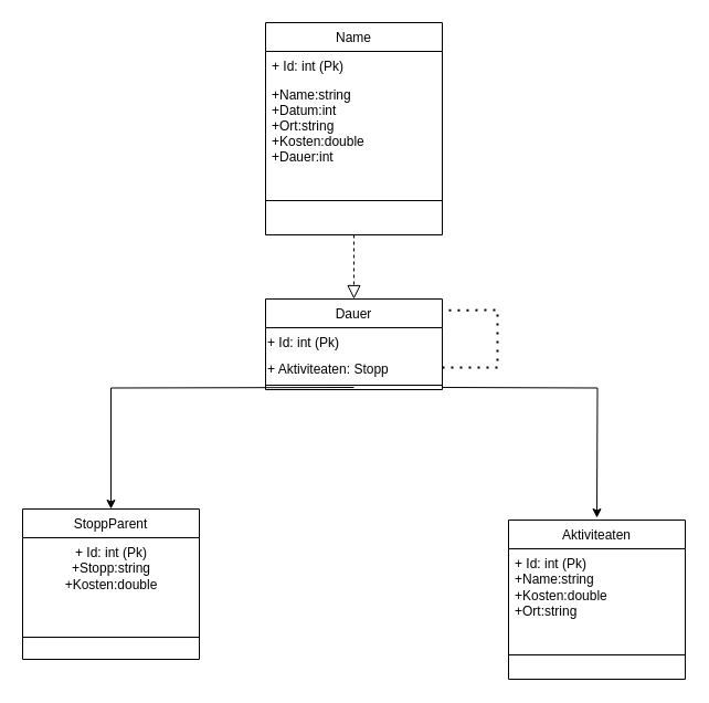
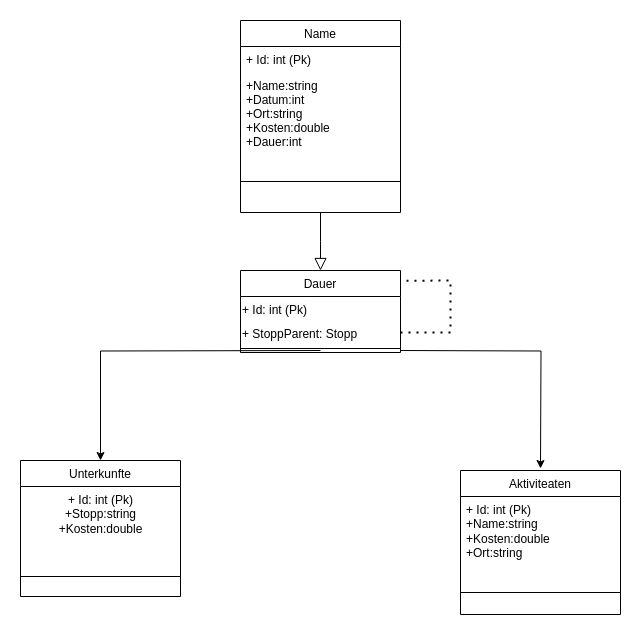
- <mxCell id="6" value="" style="endArrow=block;endSize=10;endFill=0;shadow=0;strokeWidth=1;rounded=0;edgeStyle=elbowEdgeStyle;elbow=vertical;entryX=0.5;entryY=0;entryDx=0;entryDy=0;dashed=1;" parent="1" source="2" target="15" edge="1"><mxGeometry width="160" relative="1" as="geometry"><mxPoint x="660" y="123" as="sourcePoint" /><mxPoint x="660" y="123" as="targetPoint" /></mxGeometry></mxCell>
+ <mxCell id="6" value="" style="endArrow=block;endSize=10;endFill=0;shadow=0;strokeWidth=1;rounded=0;edgeStyle=elbowEdgeStyle;elbow=vertical;entryX=0.5;entryY=0;entryDx=0;entryDy=0;" parent="1" source="2" target="15" edge="1"><mxGeometry width="160" relative="1" as="geometry"><mxPoint x="660" y="123" as="sourcePoint" /><mxPoint x="660" y="123" as="targetPoint" /></mxGeometry></mxCell>
- <mxCell id="17" value="&lt;span style=&quot;text-wrap: nowrap;&quot;&gt;+ Aktiviteaten: Stopp&lt;/span&gt;" style="text;whiteSpace=wrap;html=1;" vertex="1" parent="15"><mxGeometry y="50" width="160" height="24" as="geometry" /></mxCell>
+ <mxCell id="17" value="&lt;span style=&quot;text-wrap: nowrap;&quot;&gt;+ StoppParent: Stopp&lt;/span&gt;" style="text;whiteSpace=wrap;html=1;" vertex="1" parent="15"><mxGeometry y="50" width="160" height="24" as="geometry" /></mxCell>
- <mxCell id="7" value="StoppParent" style="swimlane;fontStyle=0;align=center;verticalAlign=top;childLayout=stackLayout;horizontal=1;startSize=26;horizontalStack=0;resizeParent=1;resizeLast=0;collapsible=1;marginBottom=0;rounded=0;shadow=0;strokeWidth=1;" vertex="1" parent="1"><mxGeometry x="20" y="460" width="160" height="136" as="geometry"><mxRectangle x="340" y="380" width="170" height="26" as="alternateBounds" /></mxGeometry></mxCell>
+ <mxCell id="7" value="Unterkunfte" style="swimlane;fontStyle=0;align=center;verticalAlign=top;childLayout=stackLayout;horizontal=1;startSize=26;horizontalStack=0;resizeParent=1;resizeLast=0;collapsible=1;marginBottom=0;rounded=0;shadow=0;strokeWidth=1;" vertex="1" parent="1"><mxGeometry x="20" y="460" width="160" height="136" as="geometry"><mxRectangle x="340" y="380" width="170" height="26" as="alternateBounds" /></mxGeometry></mxCell>
